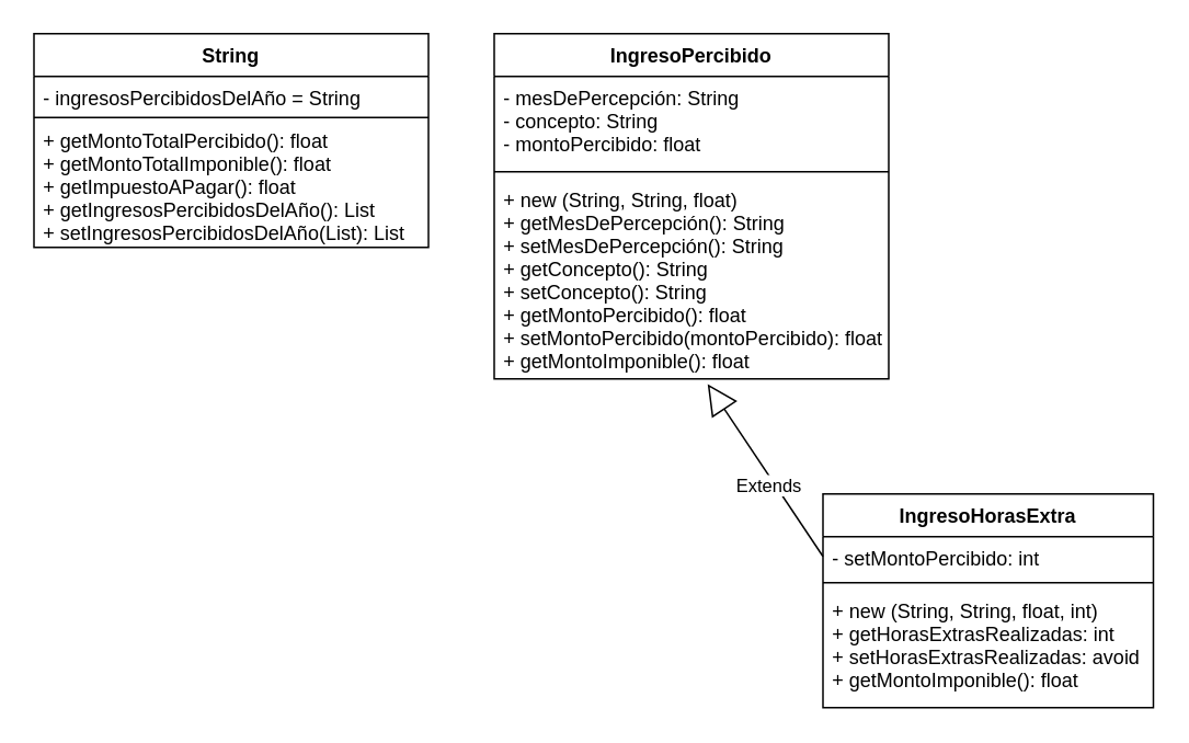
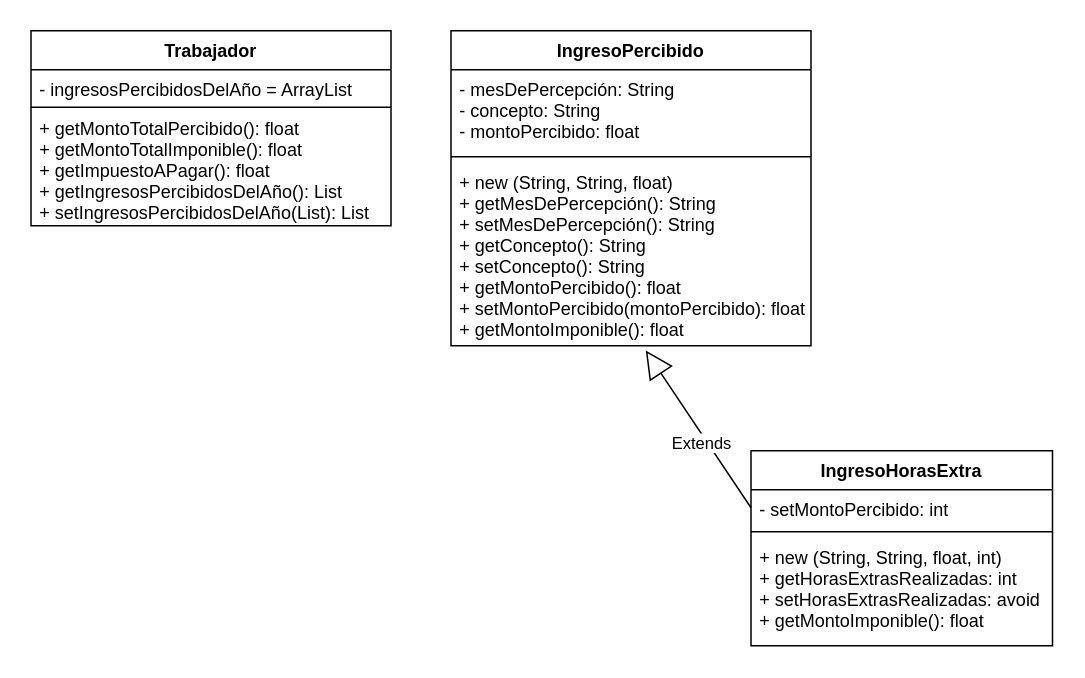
- <mxCell id="2" value="String" style="swimlane;fontStyle=1;align=center;verticalAlign=top;childLayout=stackLayout;horizontal=1;startSize=26;horizontalStack=0;resizeParent=1;resizeParentMax=0;resizeLast=0;collapsible=1;marginBottom=0;" parent="1" vertex="1"><mxGeometry x="20" y="20" width="240" height="130" as="geometry" /></mxCell>
+ <mxCell id="2" value="Trabajador" style="swimlane;fontStyle=1;align=center;verticalAlign=top;childLayout=stackLayout;horizontal=1;startSize=26;horizontalStack=0;resizeParent=1;resizeParentMax=0;resizeLast=0;collapsible=1;marginBottom=0;" parent="1" vertex="1"><mxGeometry x="20" y="20" width="240" height="130" as="geometry" /></mxCell>
- <mxCell id="3" value="- ingresosPercibidosDelAño = String" style="text;strokeColor=none;fillColor=none;align=left;verticalAlign=top;spacingLeft=4;spacingRight=4;overflow=hidden;rotatable=0;points=[[0,0.5],[1,0.5]];portConstraint=eastwest;" parent="2" vertex="1"><mxGeometry y="26" width="240" height="24" as="geometry" /></mxCell>
+ <mxCell id="3" value="- ingresosPercibidosDelAño = ArrayList" style="text;strokeColor=none;fillColor=none;align=left;verticalAlign=top;spacingLeft=4;spacingRight=4;overflow=hidden;rotatable=0;points=[[0,0.5],[1,0.5]];portConstraint=eastwest;" parent="2" vertex="1"><mxGeometry y="26" width="240" height="24" as="geometry" /></mxCell>
